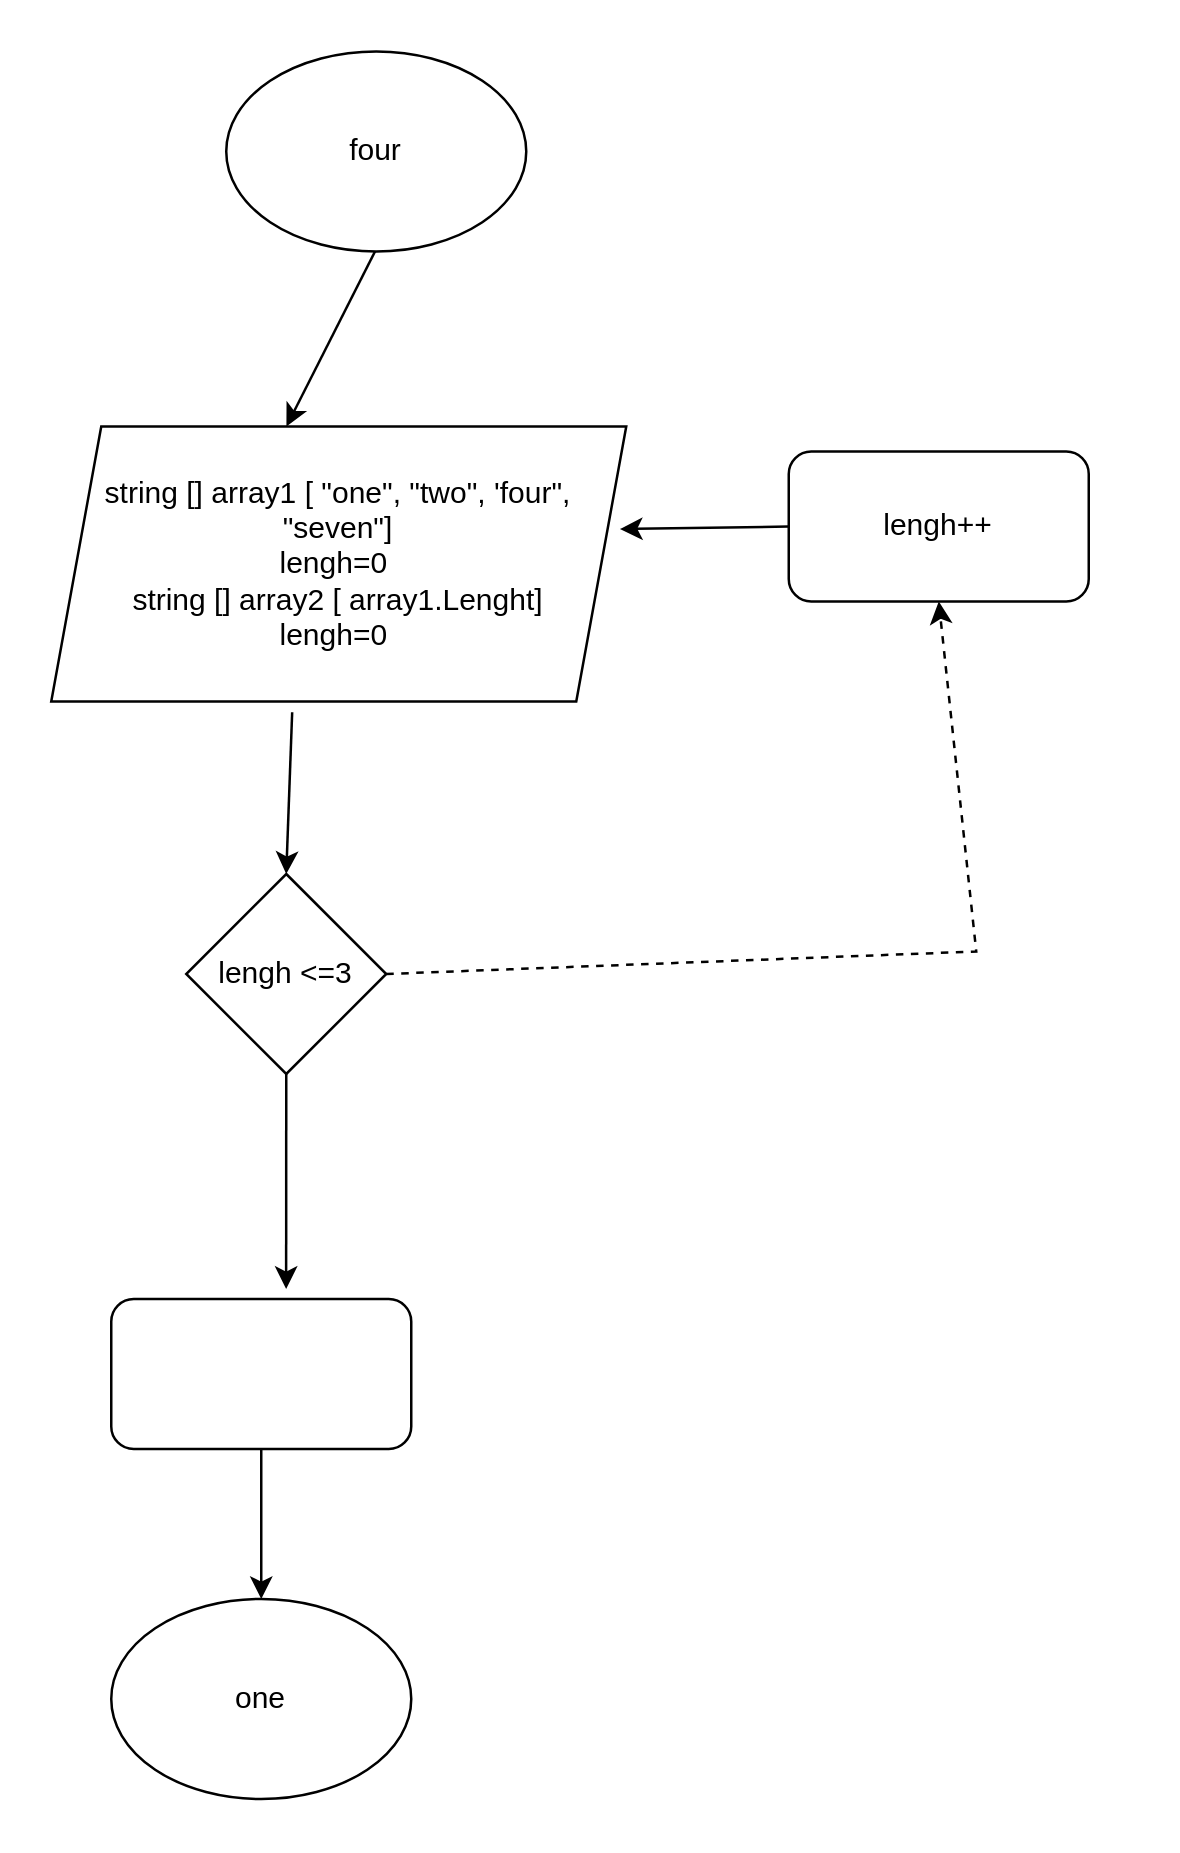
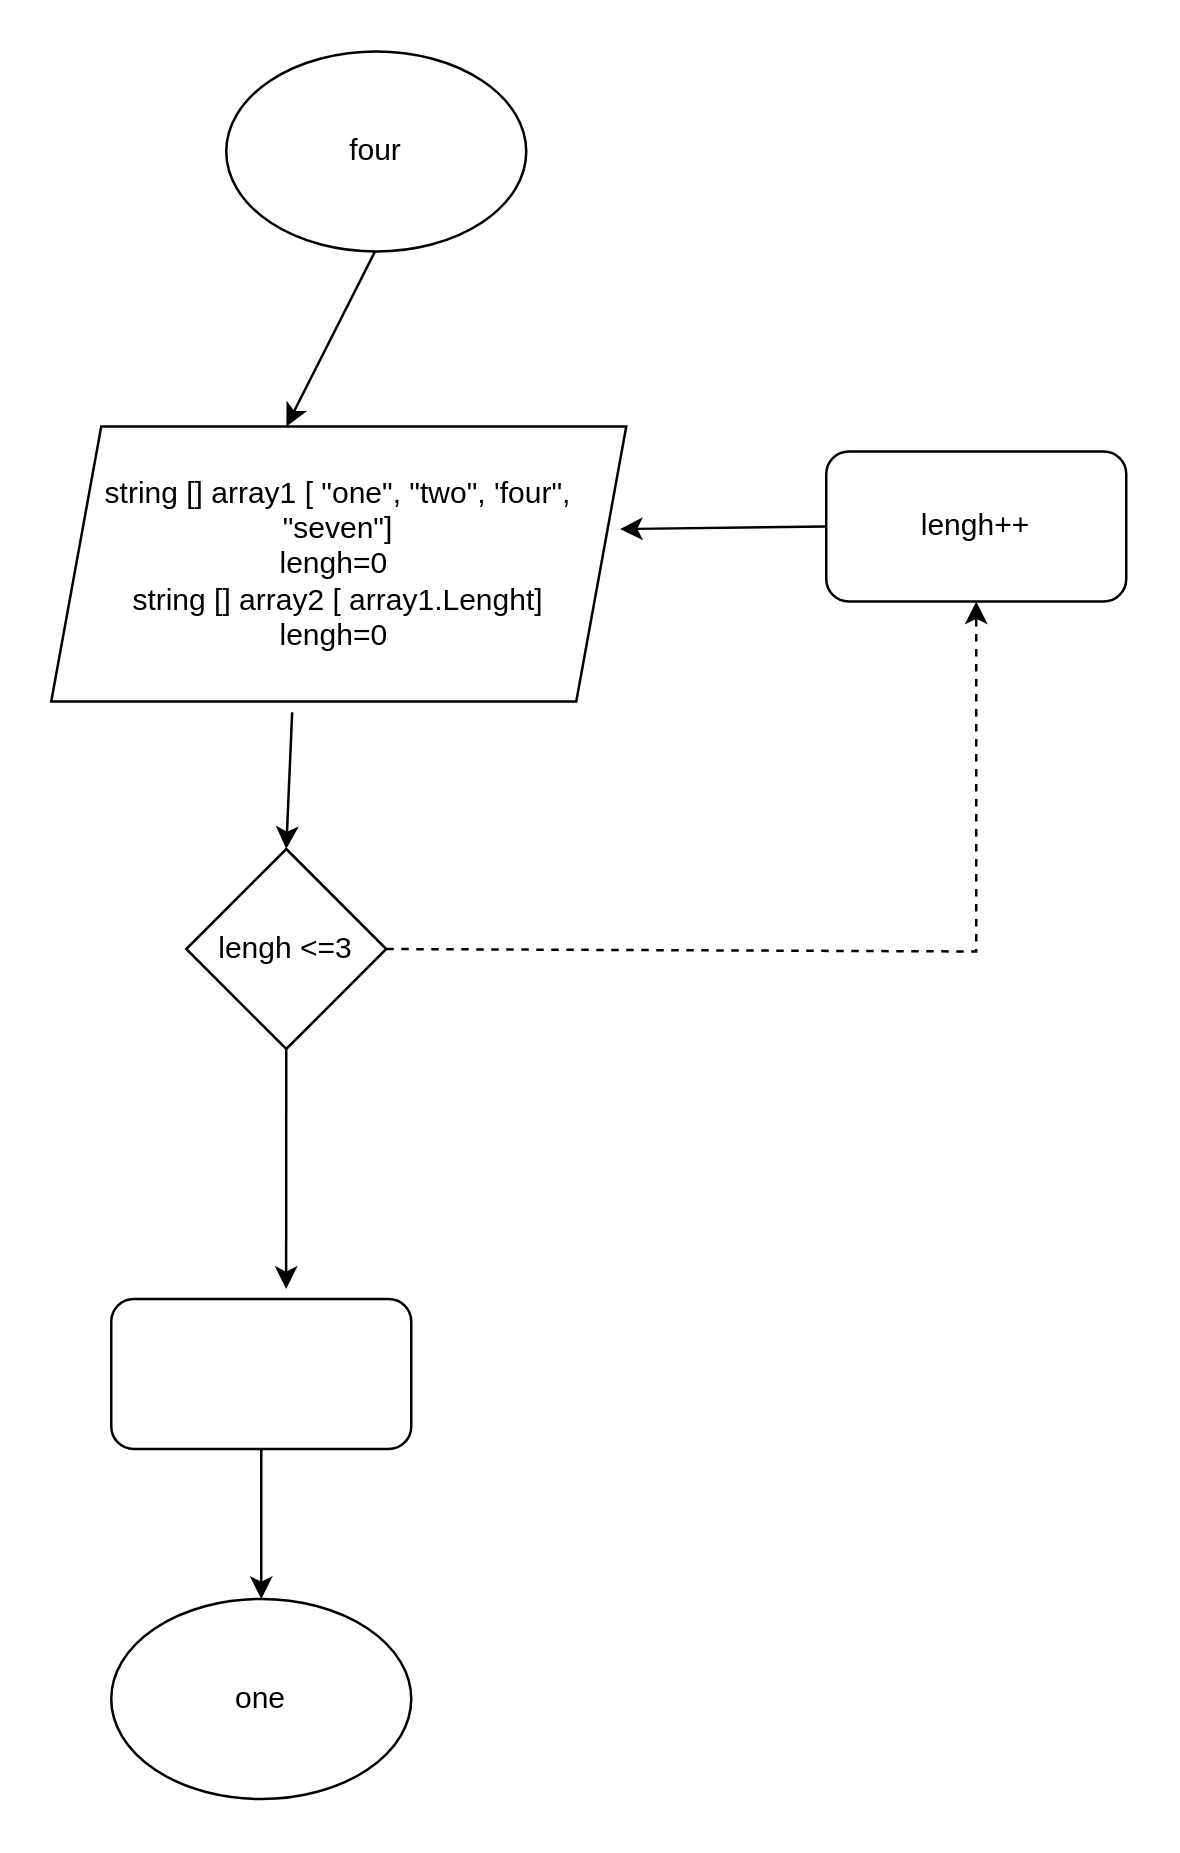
- <mxCell id="7" value="lengh++" style="rounded=1;whiteSpace=wrap;html=1;" parent="1" vertex="1"><mxGeometry x="315" y="180" width="120" height="60" as="geometry" /></mxCell>
+ <mxCell id="7" value="lengh++" style="rounded=1;whiteSpace=wrap;html=1;" parent="1" vertex="1"><mxGeometry x="330" y="180" width="120" height="60" as="geometry" /></mxCell>
- <mxCell id="4" value="lengh &amp;lt;=3" style="rhombus;whiteSpace=wrap;html=1;" parent="1" vertex="1"><mxGeometry x="74" y="349" width="80" height="80" as="geometry" /></mxCell>
+ <mxCell id="4" value="lengh &amp;lt;=3" style="rhombus;whiteSpace=wrap;html=1;" parent="1" vertex="1"><mxGeometry x="74" y="339" width="80" height="80" as="geometry" /></mxCell>
